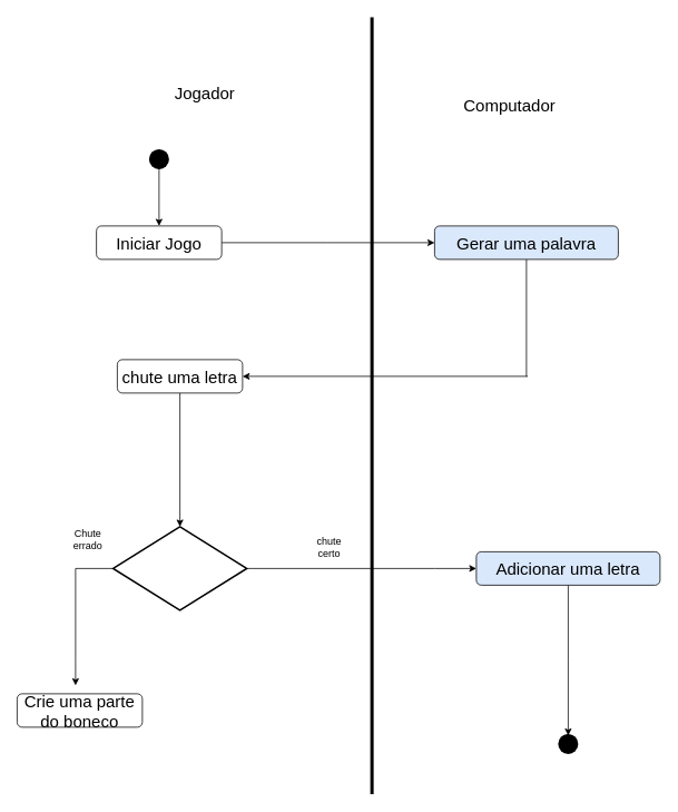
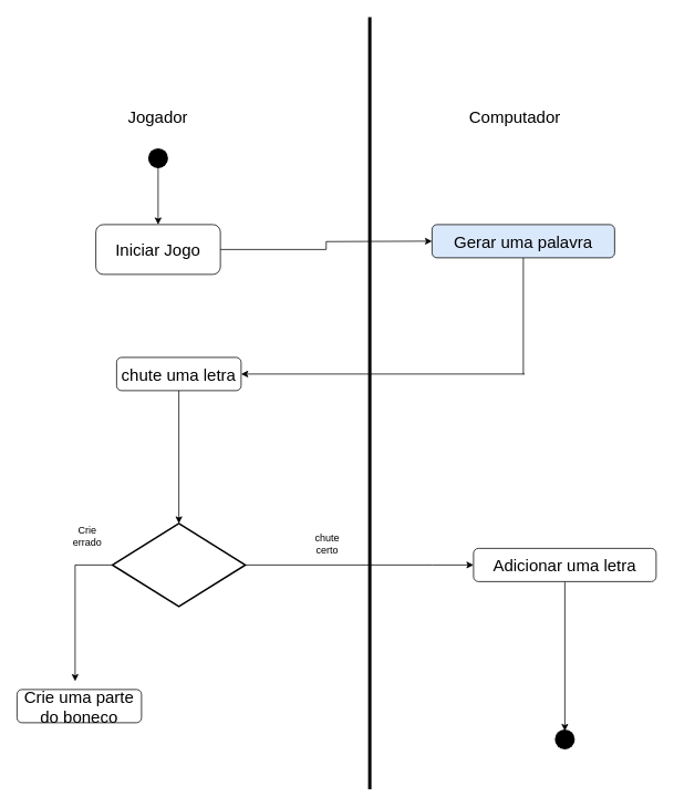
- <mxCell id="6" value="Jogador" style="text;html=1;strokeColor=none;fillColor=none;align=center;verticalAlign=middle;whiteSpace=wrap;overflow=hidden;fontSize=20;" parent="1" vertex="1"><mxGeometry x="185" y="90" width="120" height="40" as="geometry" /></mxCell>
+ <mxCell id="6" value="Jogador" style="text;html=1;strokeColor=none;fillColor=none;align=center;verticalAlign=middle;whiteSpace=wrap;overflow=hidden;fontSize=20;" parent="1" vertex="1"><mxGeometry x="130" y="120" width="120" height="40" as="geometry" /></mxCell>
- <mxCell id="7" value="Computador" style="text;html=1;strokeColor=none;fillColor=none;align=center;verticalAlign=middle;whiteSpace=wrap;overflow=hidden;fontSize=20;" parent="1" vertex="1"><mxGeometry x="550" y="105" width="120" height="40" as="geometry" /></mxCell>
+ <mxCell id="7" value="Computador" style="text;html=1;strokeColor=none;fillColor=none;align=center;verticalAlign=middle;whiteSpace=wrap;overflow=hidden;fontSize=20;" parent="1" vertex="1"><mxGeometry x="560" y="120" width="120" height="40" as="geometry" /></mxCell>
- <mxCell id="3" value="Iniciar Jogo" style="rounded=1;whiteSpace=wrap;html=1;fontSize=20;glass=0;strokeWidth=1;shadow=0;" parent="1" vertex="1"><mxGeometry x="115" y="270" width="150" height="40" as="geometry" /></mxCell>
+ <mxCell id="3" value="Iniciar Jogo" style="rounded=1;whiteSpace=wrap;html=1;fontSize=20;glass=0;strokeWidth=1;shadow=0;" parent="1" vertex="1"><mxGeometry x="115" y="270" width="150" height="60" as="geometry" /></mxCell>
- <mxCell id="17" value="Chute errado" style="text;html=1;strokeColor=none;fillColor=none;align=center;verticalAlign=middle;whiteSpace=wrap;rounded=0;" vertex="1" parent="1"><mxGeometry x="75" y="630" width="60" height="30" as="geometry" /></mxCell>
+ <mxCell id="17" value="Crie errado" style="text;html=1;strokeColor=none;fillColor=none;align=center;verticalAlign=middle;whiteSpace=wrap;rounded=0;" vertex="1" parent="1"><mxGeometry x="75" y="630" width="60" height="30" as="geometry" /></mxCell>
- <mxCell id="20" value="Adicionar uma letra" style="rounded=1;whiteSpace=wrap;html=1;fontSize=20;glass=0;strokeWidth=1;shadow=0;fillColor=#dae8fc;" vertex="1" parent="1"><mxGeometry x="570" y="660" width="220" height="40" as="geometry" /></mxCell>
+ <mxCell id="20" value="Adicionar uma letra" style="rounded=1;whiteSpace=wrap;html=1;fontSize=20;glass=0;strokeWidth=1;shadow=0;" vertex="1" parent="1"><mxGeometry x="570" y="660" width="220" height="40" as="geometry" /></mxCell>
